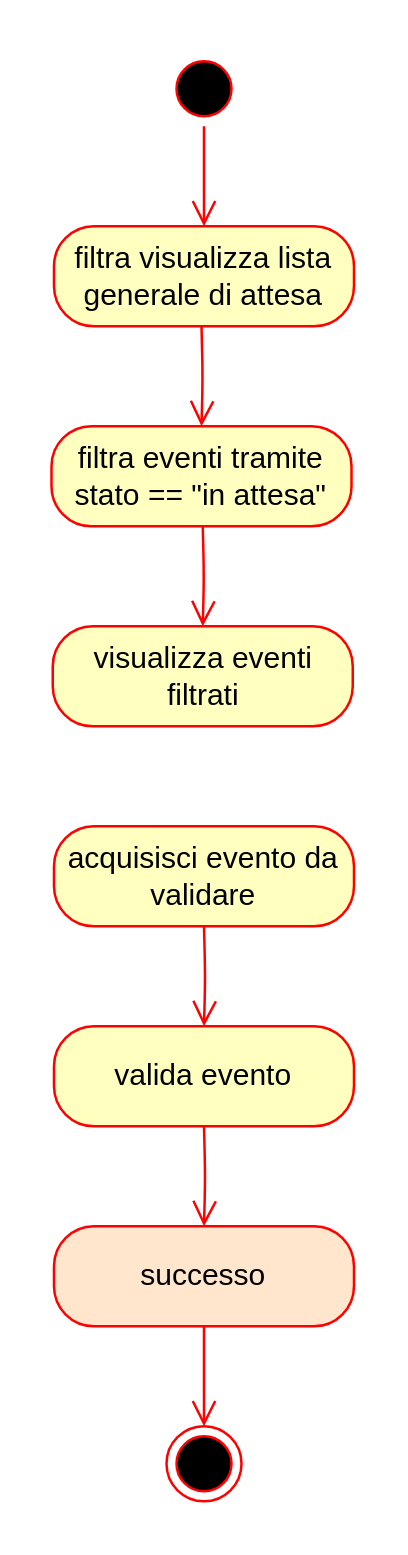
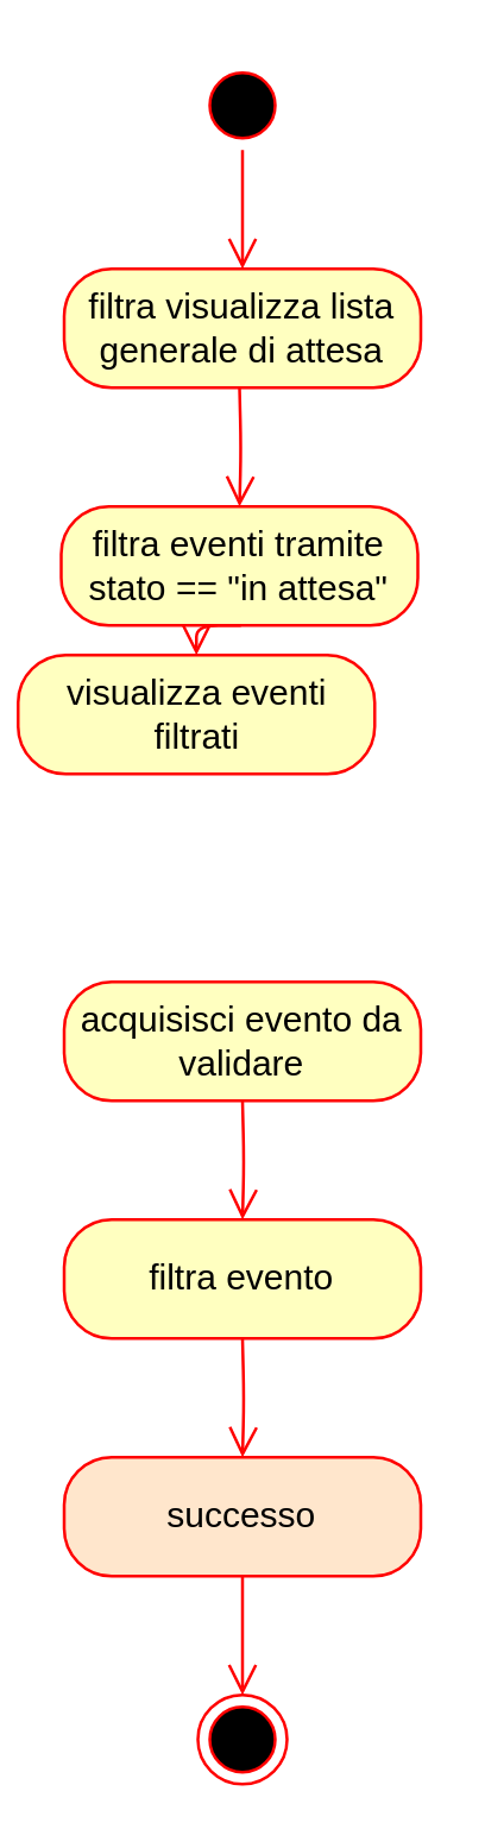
- <mxCell id="8" value="visualizza eventi filtrati" style="rounded=1;whiteSpace=wrap;html=1;arcSize=40;fontColor=#000000;fillColor=#ffffc0;strokeColor=#ff0000;" vertex="1" parent="1"><mxGeometry x="20.5" y="250" width="120" height="40" as="geometry" /></mxCell>
+ <mxCell id="8" value="visualizza eventi filtrati" style="rounded=1;whiteSpace=wrap;html=1;arcSize=40;fontColor=#000000;fillColor=#ffffc0;strokeColor=#ff0000;" vertex="1" parent="1"><mxGeometry x="5.5" y="220" width="120" height="40" as="geometry" /></mxCell>
- <mxCell id="13" value="valida evento" style="rounded=1;whiteSpace=wrap;html=1;arcSize=40;fontColor=#000000;fillColor=#ffffc0;strokeColor=#ff0000;" vertex="1" parent="1"><mxGeometry x="21" y="410" width="120" height="40" as="geometry" /></mxCell>
+ <mxCell id="13" value="filtra evento" style="rounded=1;whiteSpace=wrap;html=1;arcSize=40;fontColor=#000000;fillColor=#ffffc0;strokeColor=#ff0000;" vertex="1" parent="1"><mxGeometry x="21" y="410" width="120" height="40" as="geometry" /></mxCell>
